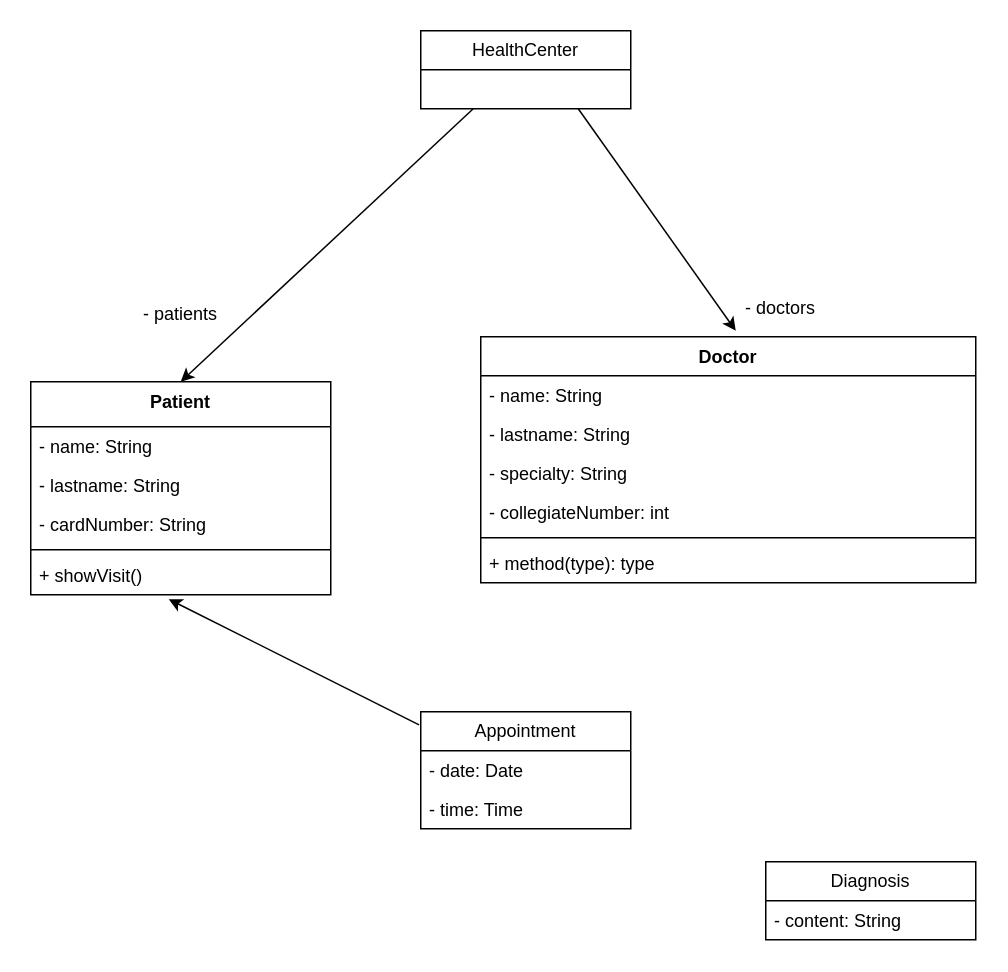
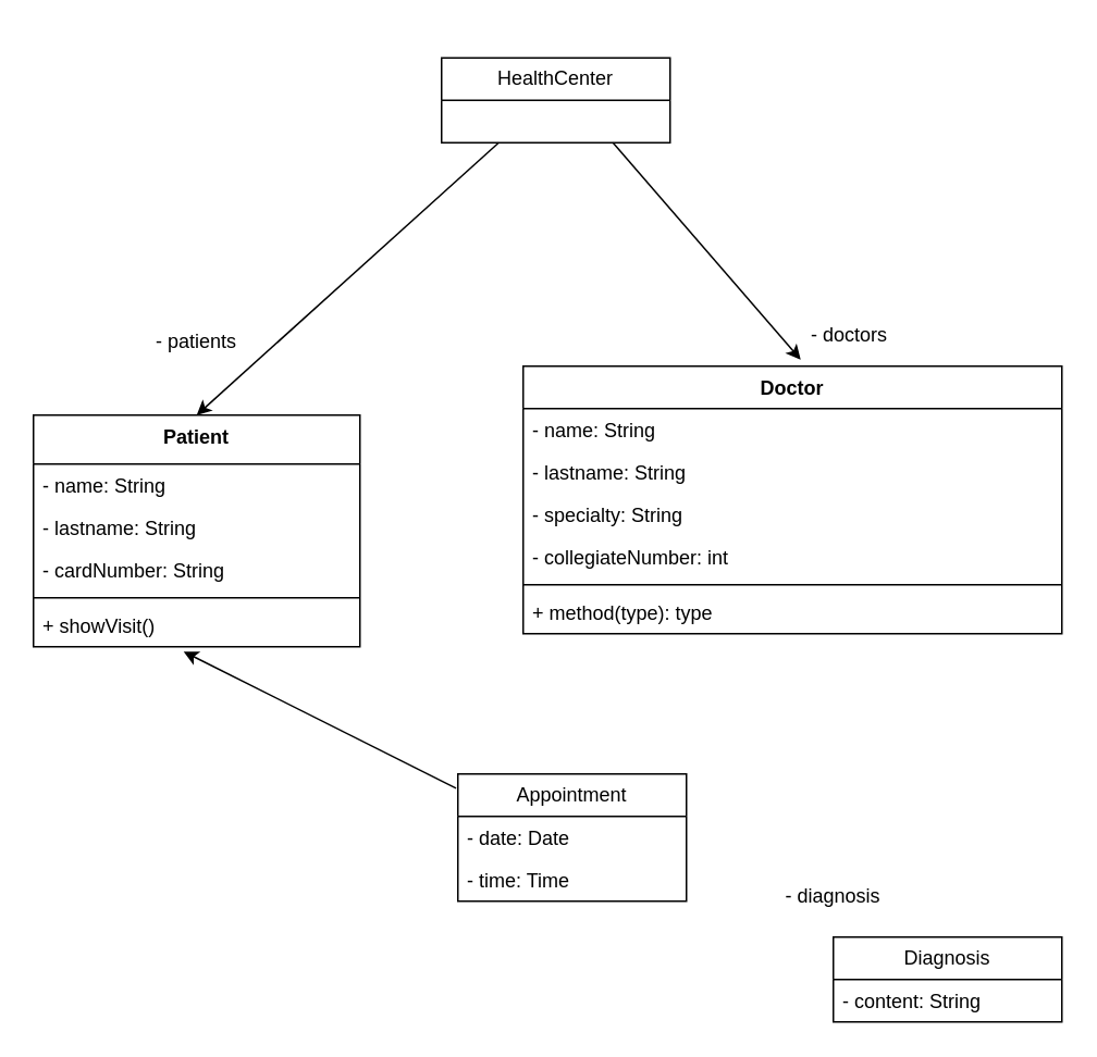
- <mxCell id="22" value="HealthCenter" style="swimlane;fontStyle=0;childLayout=stackLayout;horizontal=1;startSize=26;fillColor=none;horizontalStack=0;resizeParent=1;resizeParentMax=0;resizeLast=0;collapsible=1;marginBottom=0;whiteSpace=wrap;html=1;" vertex="1" parent="1"><mxGeometry x="280" y="20" width="140" height="52" as="geometry" /></mxCell>
+ <mxCell id="22" value="HealthCenter" style="swimlane;fontStyle=0;childLayout=stackLayout;horizontal=1;startSize=26;fillColor=none;horizontalStack=0;resizeParent=1;resizeParentMax=0;resizeLast=0;collapsible=1;marginBottom=0;whiteSpace=wrap;html=1;" vertex="1" parent="1"><mxGeometry x="270" y="35" width="140" height="52" as="geometry" /></mxCell>
+ <mxCell id="21" value="- diagnosis" style="text;html=1;align=center;verticalAlign=middle;whiteSpace=wrap;rounded=0;" vertex="1" parent="1"><mxGeometry x="470" y="534" width="80" height="30" as="geometry" /></mxCell>
